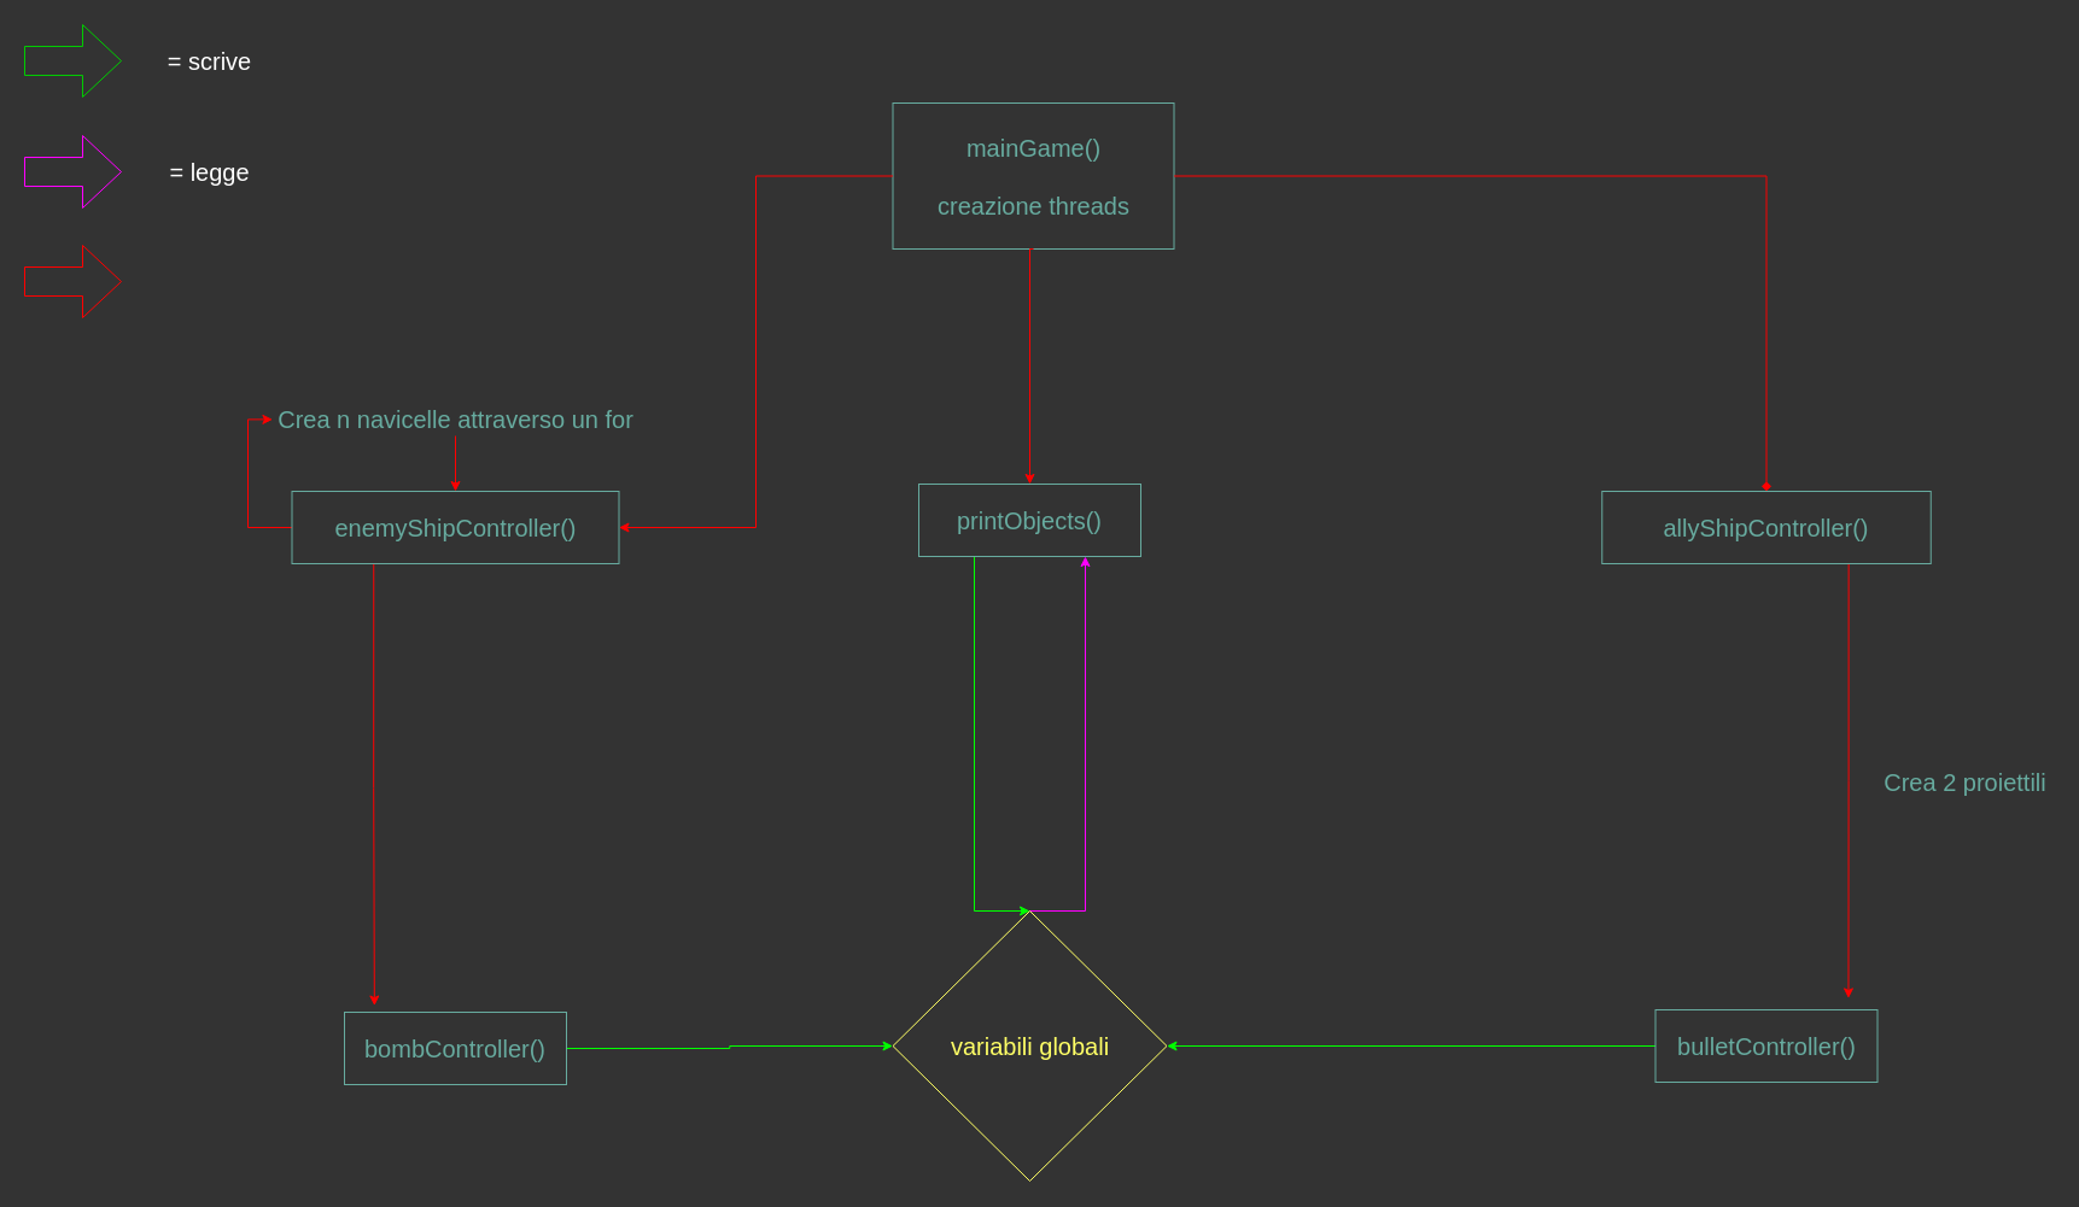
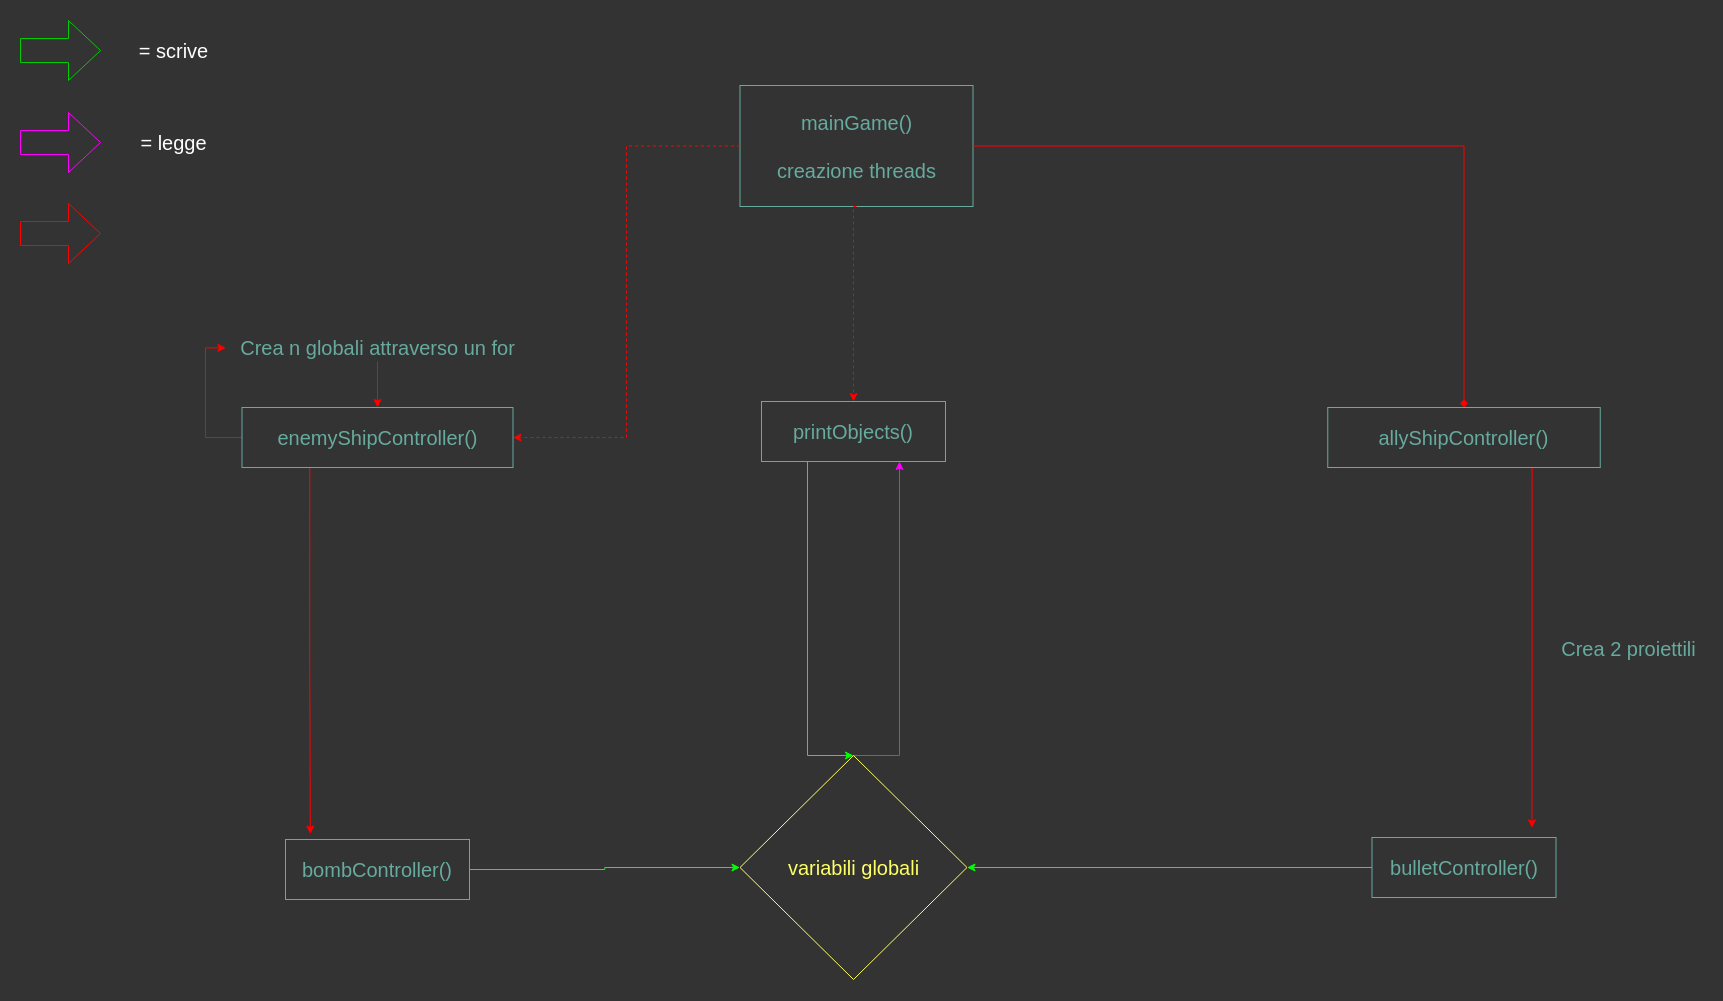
- <mxCell id="7" style="edgeStyle=orthogonalEdgeStyle;rounded=0;orthogonalLoop=1;jettySize=auto;html=1;exitX=0.5;exitY=1;exitDx=0;exitDy=0;entryX=0.5;entryY=0;entryDx=0;entryDy=0;fontSize=20;fontColor=#0000FF;strokeColor=#FF0000;" parent="1" source="6" target="11" edge="1"><mxGeometry relative="1" as="geometry"><mxPoint x="853" y="299" as="targetPoint" /><mxPoint x="853" y="281" as="sourcePoint" /><Array as="points"><mxPoint x="853" y="206" /></Array></mxGeometry></mxCell>
+ <mxCell id="7" style="edgeStyle=orthogonalEdgeStyle;rounded=0;orthogonalLoop=1;jettySize=auto;html=1;exitX=0.5;exitY=1;exitDx=0;exitDy=0;entryX=0.5;entryY=0;entryDx=0;entryDy=0;fontSize=20;fontColor=#0000FF;strokeColor=#FF0000;dashed=1;" parent="1" source="6" target="11" edge="1"><mxGeometry relative="1" as="geometry"><mxPoint x="853" y="299" as="targetPoint" /><mxPoint x="853" y="281" as="sourcePoint" /><Array as="points"><mxPoint x="853" y="206" /></Array></mxGeometry></mxCell>
- <mxCell id="8" style="edgeStyle=orthogonalEdgeStyle;rounded=0;orthogonalLoop=1;jettySize=auto;html=1;entryX=1;entryY=0.5;entryDx=0;entryDy=0;strokeColor=#FF0000;exitX=0;exitY=0.5;exitDx=0;exitDy=0;" edge="1" parent="1" source="6" target="16"><mxGeometry relative="1" as="geometry"><mxPoint x="757" y="227.571" as="sourcePoint" /></mxGeometry></mxCell>
+ <mxCell id="8" style="edgeStyle=orthogonalEdgeStyle;rounded=0;orthogonalLoop=1;jettySize=auto;html=1;entryX=1;entryY=0.5;entryDx=0;entryDy=0;strokeColor=#FF0000;exitX=0;exitY=0.5;exitDx=0;exitDy=0;dashed=1;" edge="1" parent="1" source="6" target="16"><mxGeometry relative="1" as="geometry"><mxPoint x="757" y="227.571" as="sourcePoint" /></mxGeometry></mxCell>
- <mxCell id="22" value="Crea n navicelle attraverso un for" style="text;html=1;align=center;verticalAlign=middle;resizable=0;points=[];autosize=1;strokeColor=none;fillColor=none;fontSize=20;fontColor=#67AB9F;" parent="1" vertex="1"><mxGeometry x="224.5" y="333" width="305" height="28" as="geometry" /></mxCell>
+ <mxCell id="22" value="Crea n globali attraverso un for" style="text;html=1;align=center;verticalAlign=middle;resizable=0;points=[];autosize=1;strokeColor=none;fillColor=none;fontSize=20;fontColor=#67AB9F;" parent="1" vertex="1"><mxGeometry x="224.5" y="333" width="305" height="28" as="geometry" /></mxCell>
